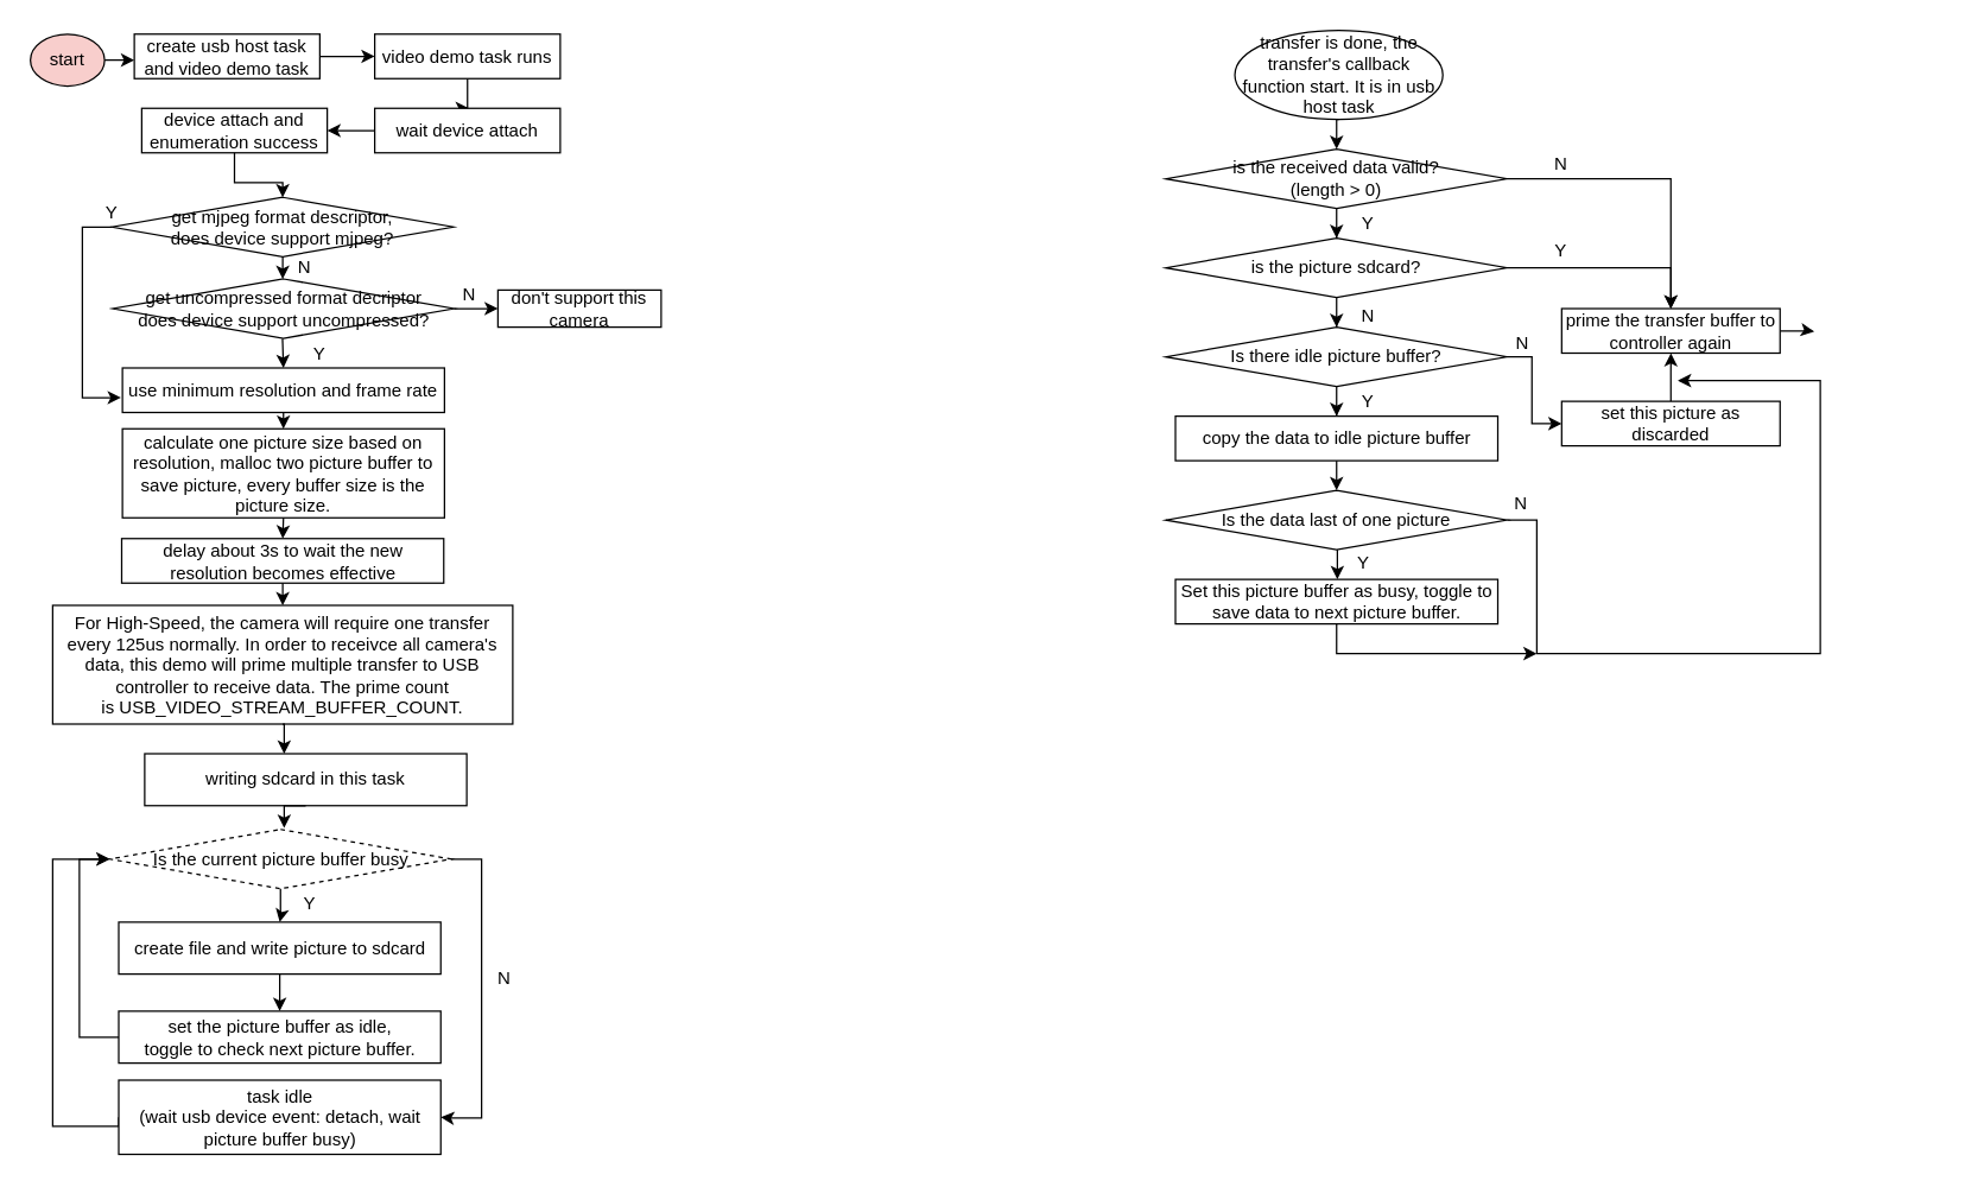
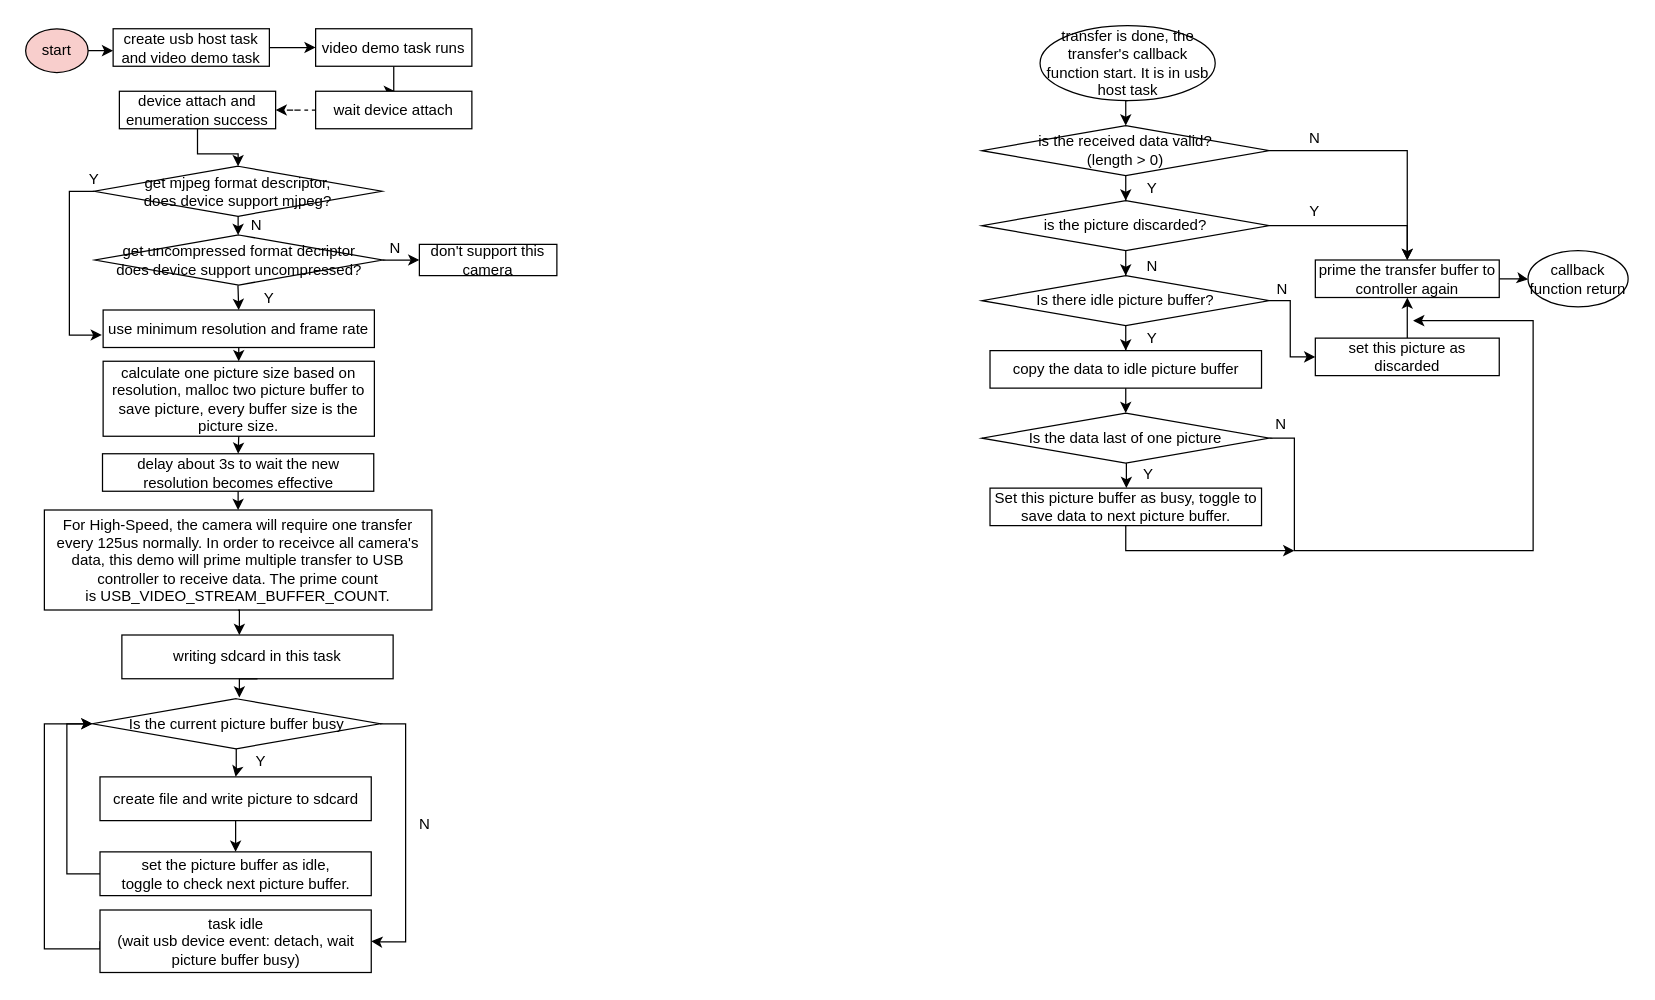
- <mxCell target="15" value="" id="27" parent="2" style="edgeStyle=orthogonalEdgeStyle;rounded=0;orthogonalLoop=1;jettySize=auto;html=1;entryX=1;entryY=0.5;entryDx=0;entryDy=0;" source="28" edge="1"><mxGeometry as="geometry" relative="1"><mxPoint as="targetPoint" x="152.0" y="65" /></mxGeometry></mxCell>
+ <mxCell target="15" value="" id="27" parent="2" style="edgeStyle=orthogonalEdgeStyle;rounded=0;orthogonalLoop=1;jettySize=auto;html=1;entryX=1;entryY=0.5;entryDx=0;entryDy=0;dashed=1;" source="28" edge="1"><mxGeometry as="geometry" relative="1"><mxPoint as="targetPoint" x="152.0" y="65" /></mxGeometry></mxCell>
- <mxCell value="is the picture sdcard?" id="47" parent="45" style="rhombus;whiteSpace=wrap;html=1;" vertex="1"><mxGeometry width="230.223" as="geometry" height="40" y="140" /></mxCell>
+ <mxCell value="is the picture discarded?" id="47" parent="45" style="rhombus;whiteSpace=wrap;html=1;" vertex="1"><mxGeometry width="230.223" as="geometry" height="40" y="140" /></mxCell>
+ <mxCell value="callback function return" id="73" parent="45" style="ellipse;whiteSpace=wrap;html=1;" vertex="1"><mxGeometry width="80.077" as="geometry" height="45" x="436.923" y="180" /></mxCell>
- <mxCell value="Is the current picture buffer busy" id="31" parent="2" style="rhombus;whiteSpace=wrap;html=1;dashed=1;" vertex="1"><mxGeometry width="230" as="geometry" height="40" x="53.5" y="536" /></mxCell>
+ <mxCell value="Is the current picture buffer busy" id="31" parent="2" style="rhombus;whiteSpace=wrap;html=1;" vertex="1"><mxGeometry width="230" as="geometry" height="40" x="53.5" y="536" /></mxCell>
